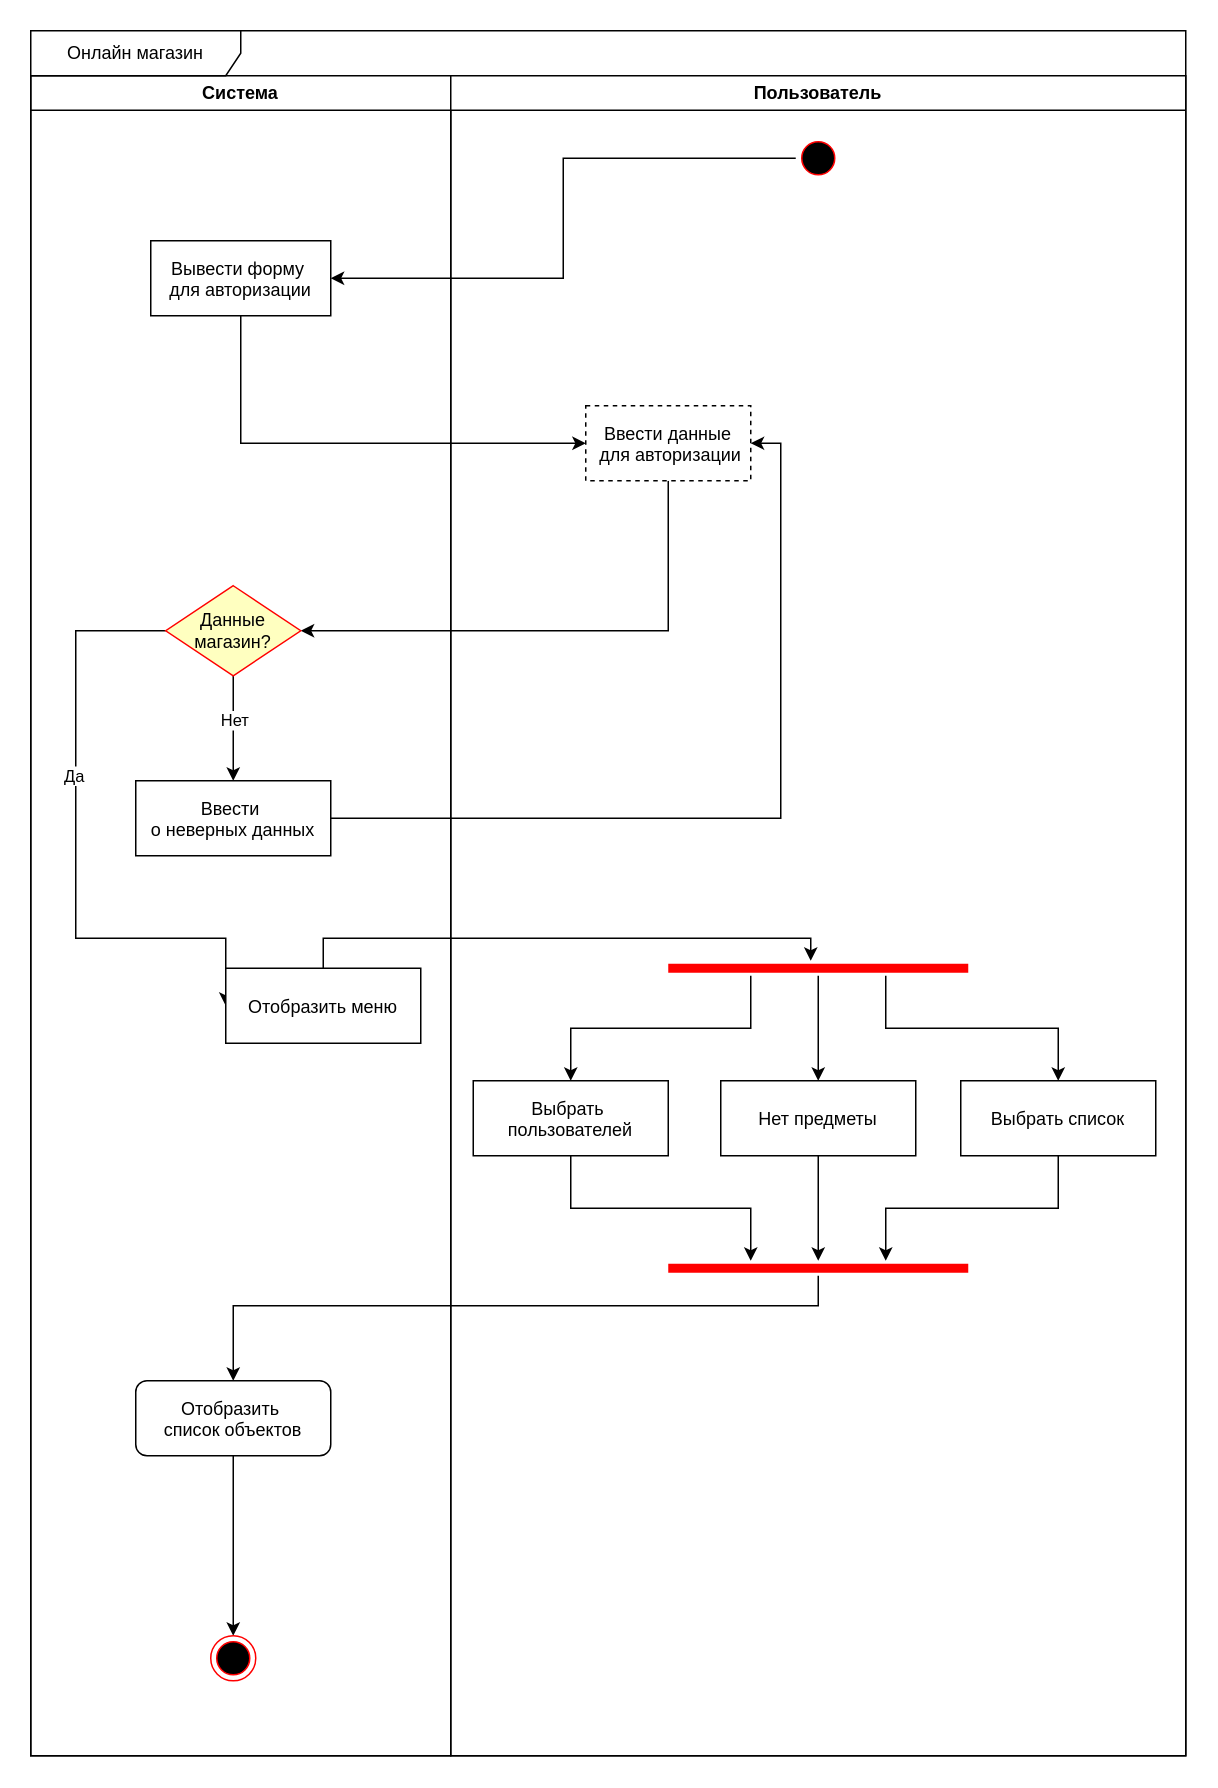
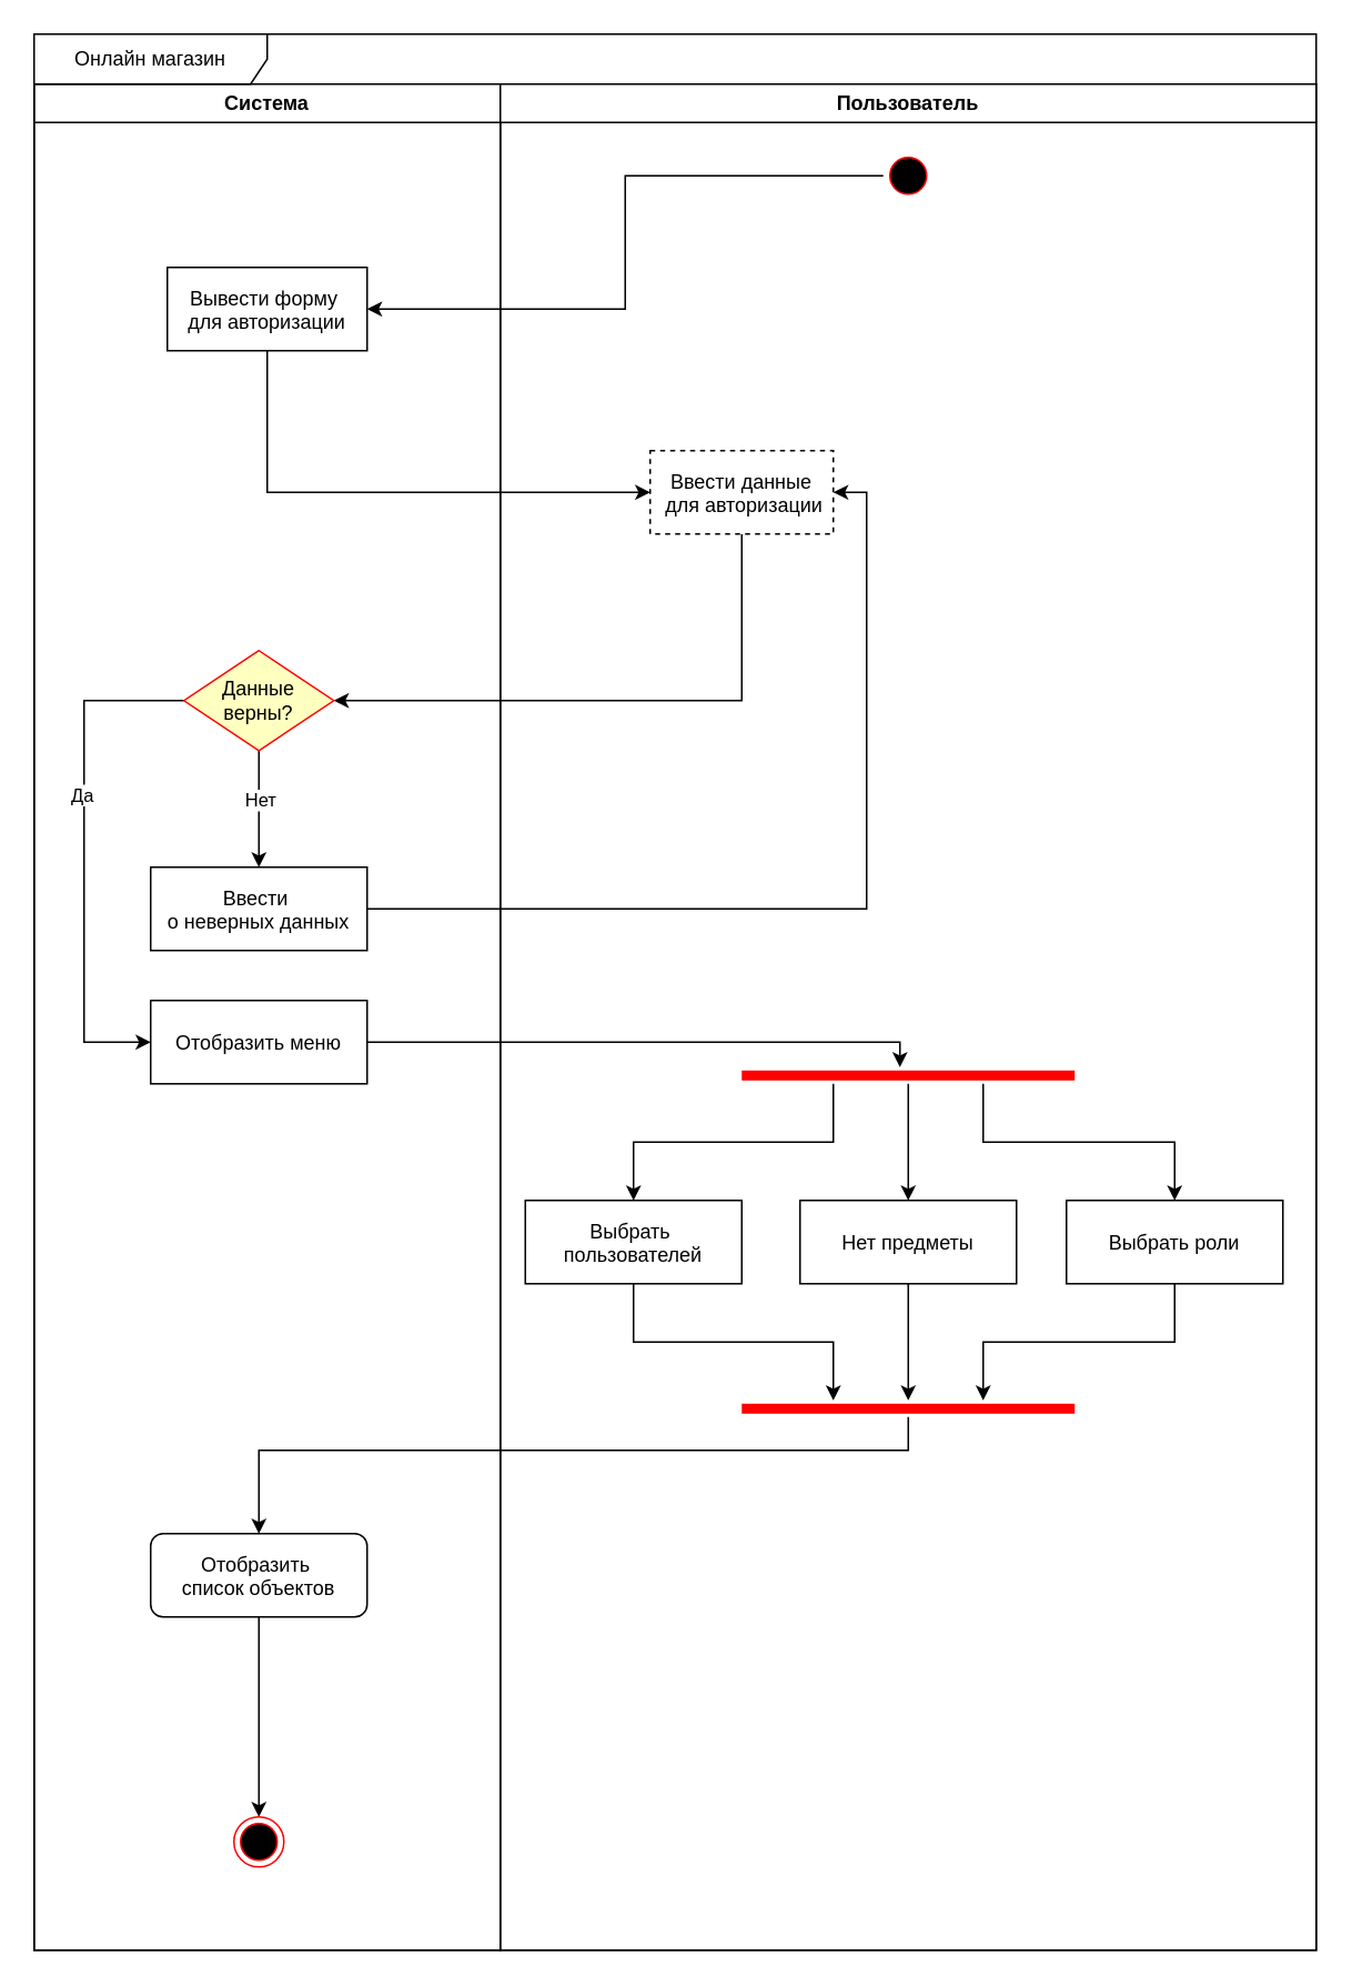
- <mxCell id="14" value="Данные магазин?" style="rhombus;whiteSpace=wrap;html=1;fontColor=#000000;fillColor=#ffffc0;strokeColor=#ff0000;" vertex="1" parent="1"><mxGeometry x="110" y="390" width="90" height="60" as="geometry" /></mxCell>
+ <mxCell id="14" value="Данные верны?" style="rhombus;whiteSpace=wrap;html=1;fontColor=#000000;fillColor=#ffffc0;strokeColor=#ff0000;" vertex="1" parent="1"><mxGeometry x="110" y="390" width="90" height="60" as="geometry" /></mxCell>
- <mxCell id="17" value="Отобразить меню" style="" vertex="1" parent="1"><mxGeometry x="150" y="645" width="130" height="50" as="geometry" /></mxCell>
+ <mxCell id="17" value="Отобразить меню" style="" vertex="1" parent="1"><mxGeometry x="90" y="600" width="130" height="50" as="geometry" /></mxCell>
- <mxCell id="29" value="Выбрать список" style="" vertex="1" parent="1"><mxGeometry x="640" y="720" width="130" height="50" as="geometry" /></mxCell>
+ <mxCell id="29" value="Выбрать роли" style="" vertex="1" parent="1"><mxGeometry x="640" y="720" width="130" height="50" as="geometry" /></mxCell>
